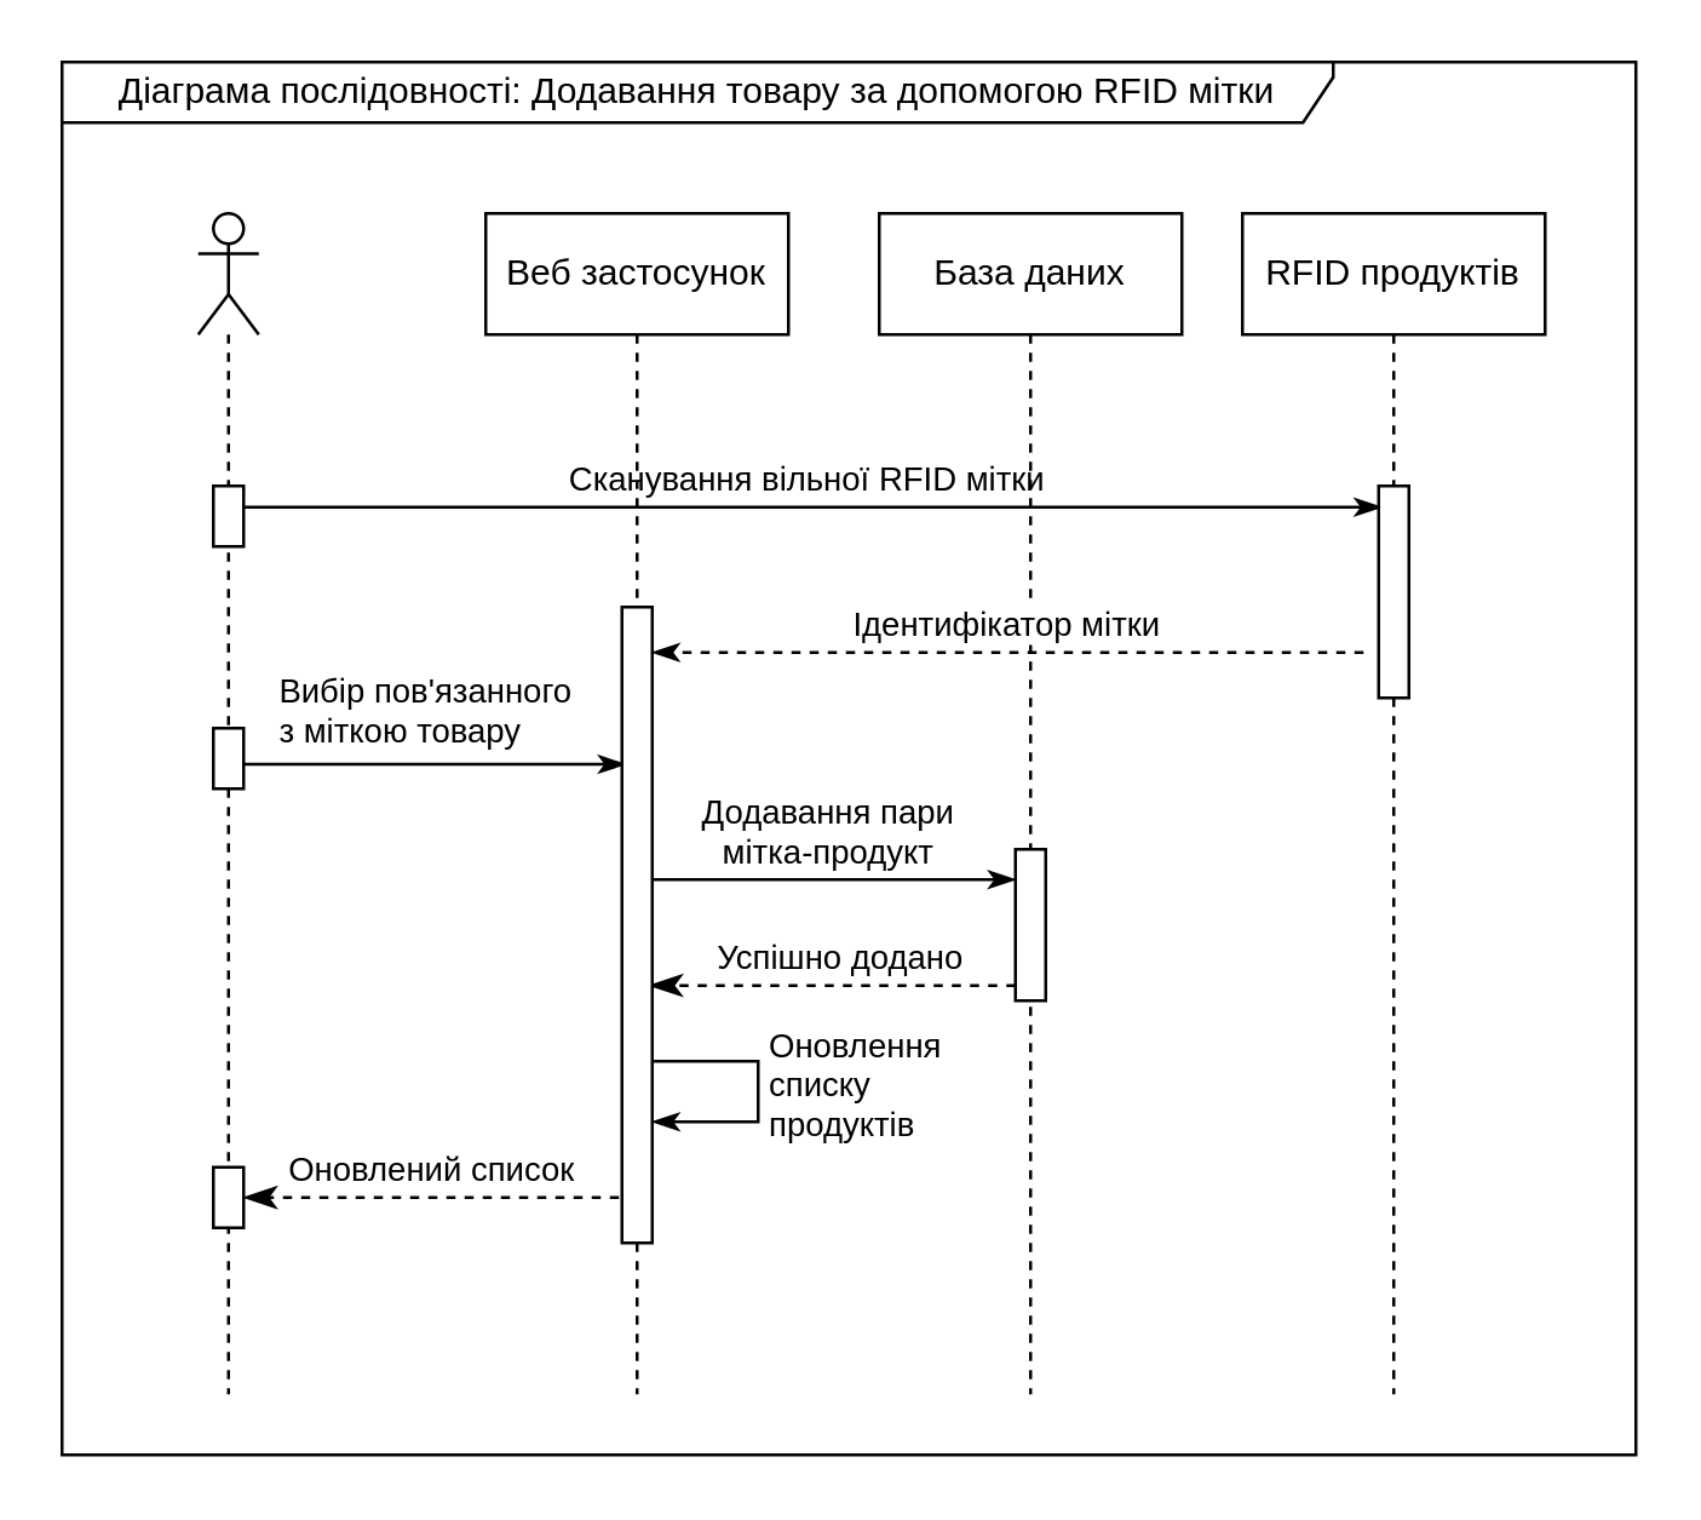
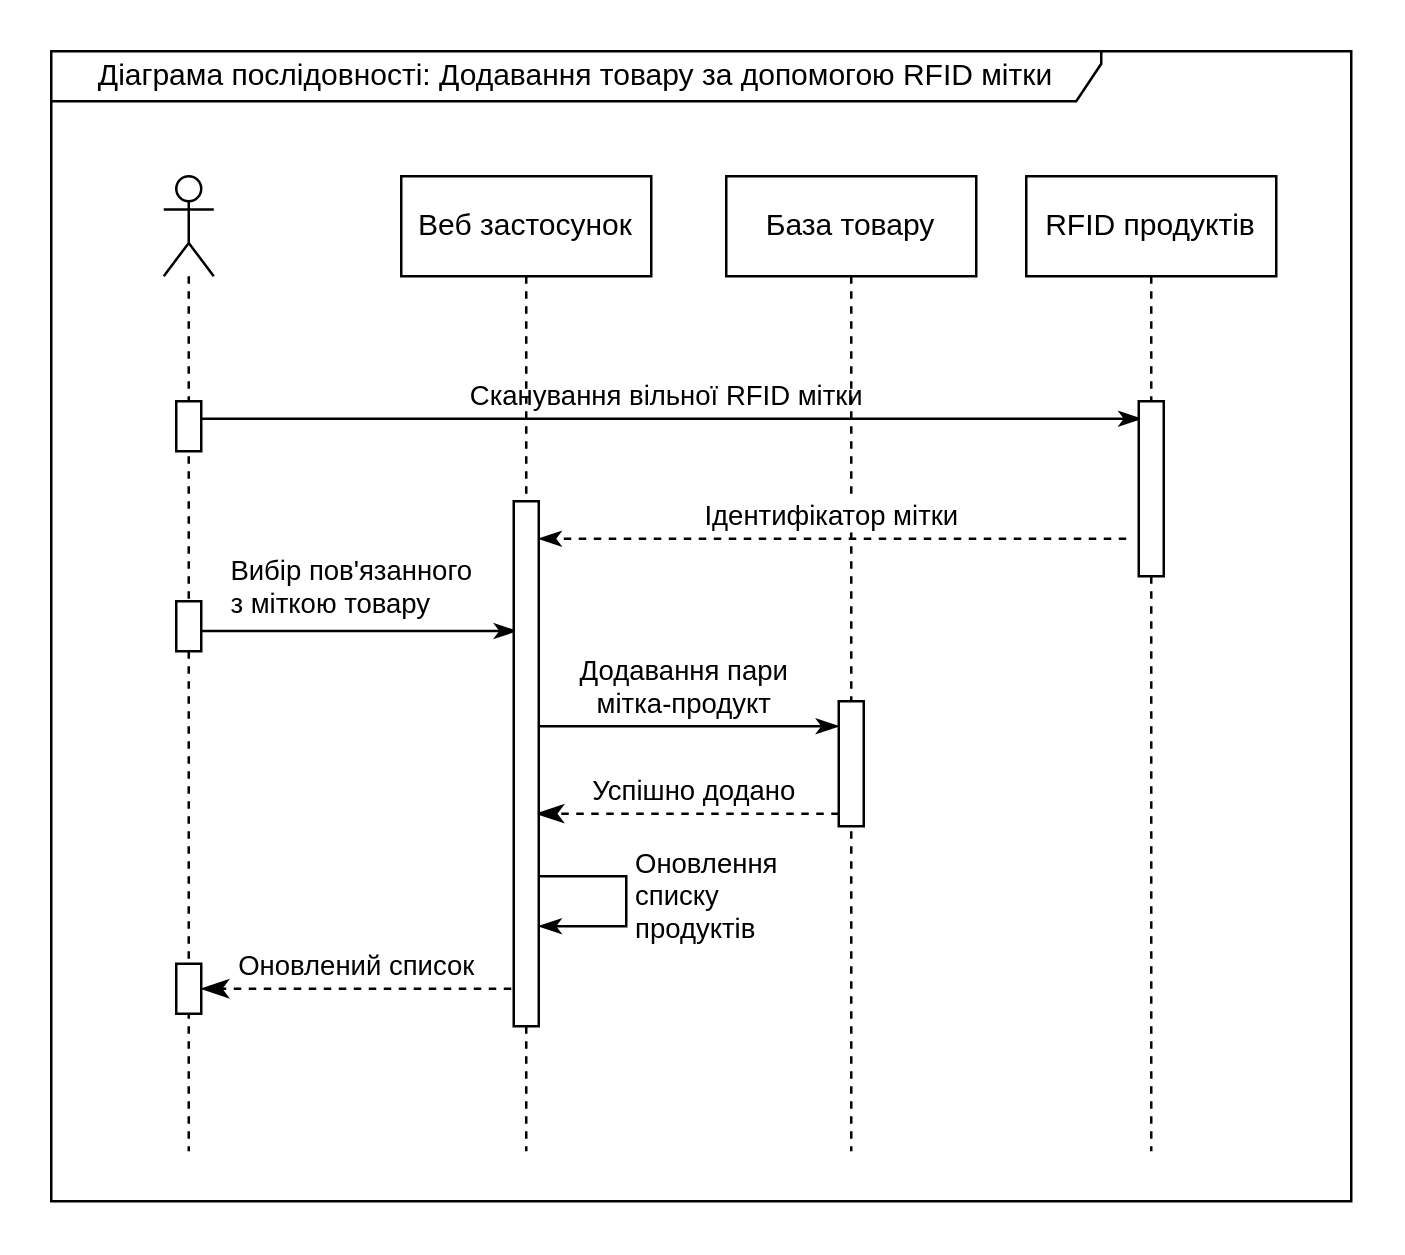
- <mxCell id="11" value="База даних" style="shape=umlLifeline;perimeter=lifelinePerimeter;whiteSpace=wrap;html=1;container=1;collapsible=0;recursiveResize=0;outlineConnect=0;" parent="1" vertex="1"><mxGeometry x="290" y="70" width="100" height="390" as="geometry" /></mxCell>
+ <mxCell id="11" value="База товару" style="shape=umlLifeline;perimeter=lifelinePerimeter;whiteSpace=wrap;html=1;container=1;collapsible=0;recursiveResize=0;outlineConnect=0;" parent="1" vertex="1"><mxGeometry x="290" y="70" width="100" height="390" as="geometry" /></mxCell>
